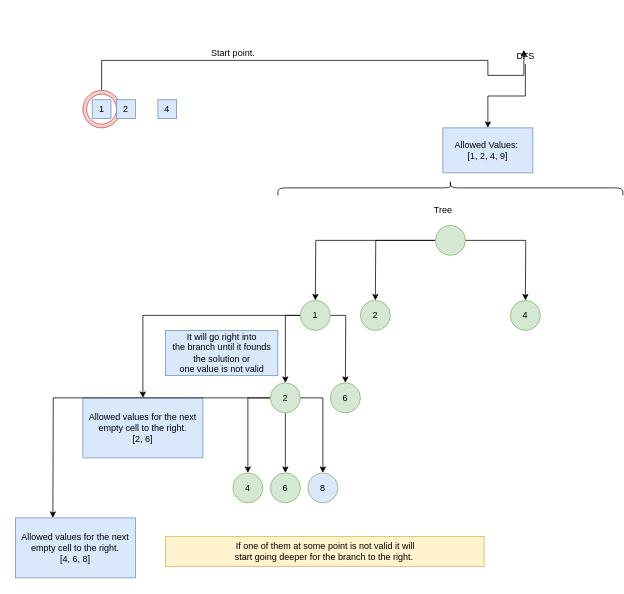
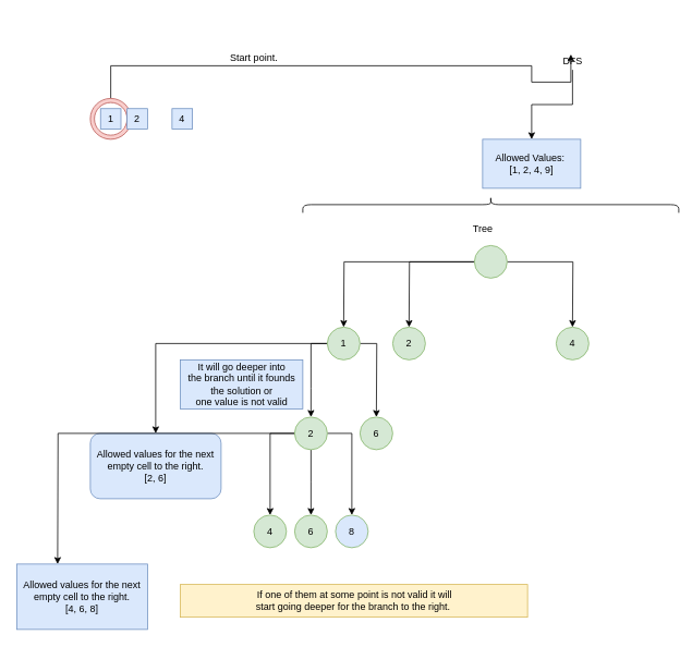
- <mxCell id="21" value="It will go right into &lt;br&gt;the branch&amp;nbsp;until it&amp;nbsp;founds &lt;br&gt;the solution or &lt;br&gt;one value is not valid" style="text;html=1;align=center;verticalAlign=middle;resizable=0;points=[];autosize=1;fillColor=#dae8fc;strokeColor=#6c8ebf;" parent="1" vertex="1"><mxGeometry x="220" y="440" width="150" height="60" as="geometry" /></mxCell>
+ <mxCell id="21" value="It will go deeper into &lt;br&gt;the branch&amp;nbsp;until it&amp;nbsp;founds &lt;br&gt;the solution or &lt;br&gt;one value is not valid" style="text;html=1;align=center;verticalAlign=middle;resizable=0;points=[];autosize=1;fillColor=#dae8fc;strokeColor=#6c8ebf;" parent="1" vertex="1"><mxGeometry x="220" y="440" width="150" height="60" as="geometry" /></mxCell>
- <mxCell id="22" value="Allowed values for the next empty cell to the right.&lt;br&gt;[2, 6]" style="rounded=0;whiteSpace=wrap;html=1;fillColor=#dae8fc;strokeColor=#6c8ebf;" parent="1" vertex="1"><mxGeometry x="110" y="530" width="160" height="80" as="geometry" /></mxCell>
+ <mxCell id="22" value="Allowed values for the next empty cell to the right.&lt;br&gt;[2, 6]" style="whiteSpace=wrap;html=1;fillColor=#dae8fc;strokeColor=#6c8ebf;rounded=1;" parent="1" vertex="1"><mxGeometry x="110" y="530" width="160" height="80" as="geometry" /></mxCell>
